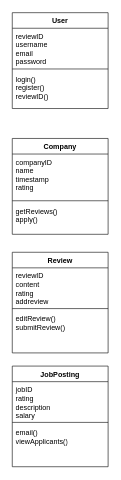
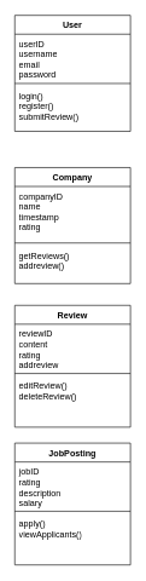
- <mxCell id="3" value="reviewID&lt;div&gt;username&lt;/div&gt;&lt;div&gt;email&lt;/div&gt;&lt;div&gt;password&lt;/div&gt;" style="text;strokeColor=none;fillColor=none;align=left;verticalAlign=top;spacingLeft=4;spacingRight=4;overflow=hidden;rotatable=0;points=[[0,0.5],[1,0.5]];portConstraint=eastwest;whiteSpace=wrap;html=1;" vertex="1" parent="2"><mxGeometry y="26" width="160" height="64" as="geometry" /></mxCell>
+ <mxCell id="3" value="userID&lt;div&gt;username&lt;/div&gt;&lt;div&gt;email&lt;/div&gt;&lt;div&gt;password&lt;/div&gt;" style="text;strokeColor=none;fillColor=none;align=left;verticalAlign=top;spacingLeft=4;spacingRight=4;overflow=hidden;rotatable=0;points=[[0,0.5],[1,0.5]];portConstraint=eastwest;whiteSpace=wrap;html=1;" vertex="1" parent="2"><mxGeometry y="26" width="160" height="64" as="geometry" /></mxCell>
- <mxCell id="5" value="login()&lt;div&gt;register()&lt;/div&gt;&lt;div&gt;reviewID()&lt;/div&gt;&lt;div&gt;&lt;br&gt;&lt;/div&gt;" style="text;strokeColor=none;fillColor=none;align=left;verticalAlign=top;spacingLeft=4;spacingRight=4;overflow=hidden;rotatable=0;points=[[0,0.5],[1,0.5]];portConstraint=eastwest;whiteSpace=wrap;html=1;" vertex="1" parent="2"><mxGeometry y="98" width="160" height="62" as="geometry" /></mxCell>
+ <mxCell id="5" value="login()&lt;div&gt;register()&lt;/div&gt;&lt;div&gt;submitReview()&lt;/div&gt;&lt;div&gt;&lt;br&gt;&lt;/div&gt;" style="text;strokeColor=none;fillColor=none;align=left;verticalAlign=top;spacingLeft=4;spacingRight=4;overflow=hidden;rotatable=0;points=[[0,0.5],[1,0.5]];portConstraint=eastwest;whiteSpace=wrap;html=1;" vertex="1" parent="2"><mxGeometry y="98" width="160" height="62" as="geometry" /></mxCell>
- <mxCell id="9" value="getReviews()&lt;div&gt;apply()&lt;/div&gt;" style="text;strokeColor=none;fillColor=none;align=left;verticalAlign=top;spacingLeft=4;spacingRight=4;overflow=hidden;rotatable=0;points=[[0,0.5],[1,0.5]];portConstraint=eastwest;whiteSpace=wrap;html=1;" vertex="1" parent="6"><mxGeometry y="108" width="160" height="52" as="geometry" /></mxCell>
+ <mxCell id="9" value="getReviews()&lt;div&gt;addreview()&lt;/div&gt;" style="text;strokeColor=none;fillColor=none;align=left;verticalAlign=top;spacingLeft=4;spacingRight=4;overflow=hidden;rotatable=0;points=[[0,0.5],[1,0.5]];portConstraint=eastwest;whiteSpace=wrap;html=1;" vertex="1" parent="6"><mxGeometry y="108" width="160" height="52" as="geometry" /></mxCell>
- <mxCell id="13" value="editReview()&lt;div&gt;submitReview()&lt;/div&gt;" style="text;strokeColor=none;fillColor=none;align=left;verticalAlign=top;spacingLeft=4;spacingRight=4;overflow=hidden;rotatable=0;points=[[0,0.5],[1,0.5]];portConstraint=eastwest;whiteSpace=wrap;html=1;" vertex="1" parent="10"><mxGeometry y="98" width="160" height="70" as="geometry" /></mxCell>
+ <mxCell id="13" value="editReview()&lt;div&gt;deleteReview()&lt;/div&gt;" style="text;strokeColor=none;fillColor=none;align=left;verticalAlign=top;spacingLeft=4;spacingRight=4;overflow=hidden;rotatable=0;points=[[0,0.5],[1,0.5]];portConstraint=eastwest;whiteSpace=wrap;html=1;" vertex="1" parent="10"><mxGeometry y="98" width="160" height="70" as="geometry" /></mxCell>
- <mxCell id="17" value="email()&lt;div&gt;viewApplicants()&lt;/div&gt;" style="text;strokeColor=none;fillColor=none;align=left;verticalAlign=top;spacingLeft=4;spacingRight=4;overflow=hidden;rotatable=0;points=[[0,0.5],[1,0.5]];portConstraint=eastwest;whiteSpace=wrap;html=1;" vertex="1" parent="14"><mxGeometry y="98" width="160" height="70" as="geometry" /></mxCell>
+ <mxCell id="17" value="apply()&lt;div&gt;viewApplicants()&lt;/div&gt;" style="text;strokeColor=none;fillColor=none;align=left;verticalAlign=top;spacingLeft=4;spacingRight=4;overflow=hidden;rotatable=0;points=[[0,0.5],[1,0.5]];portConstraint=eastwest;whiteSpace=wrap;html=1;" vertex="1" parent="14"><mxGeometry y="98" width="160" height="70" as="geometry" /></mxCell>
